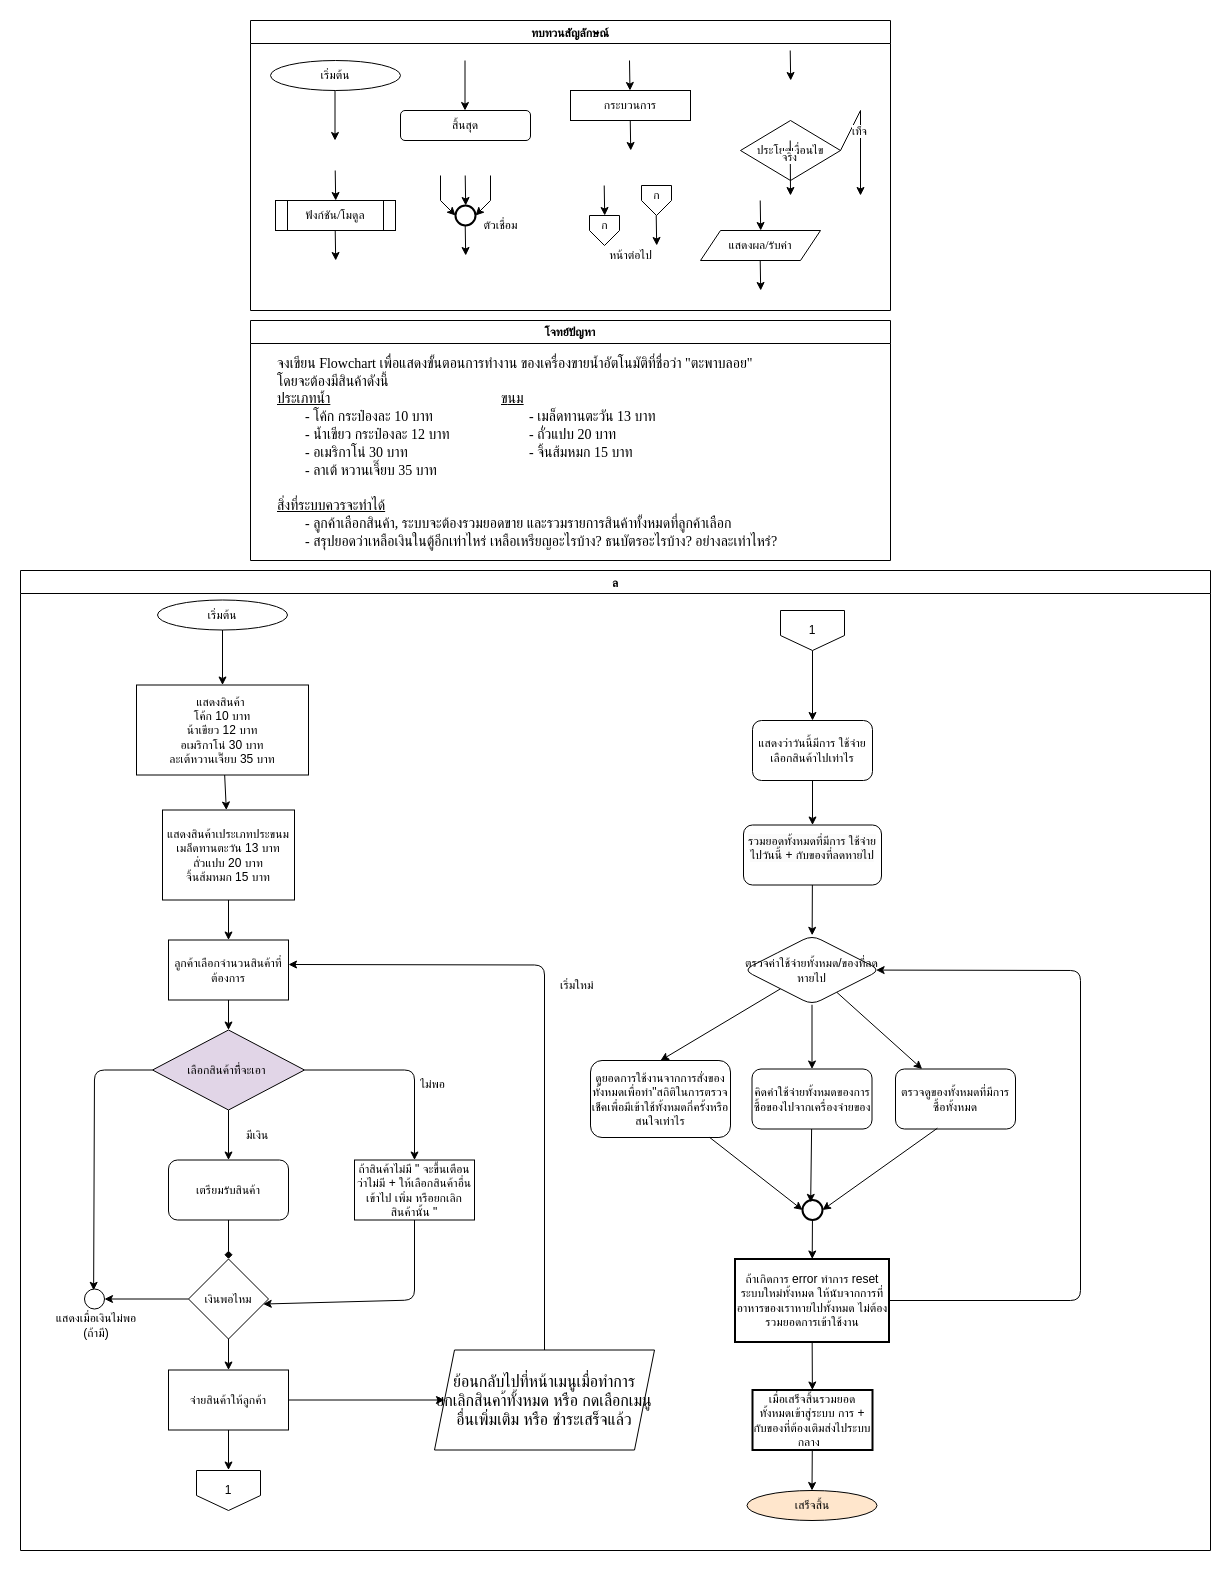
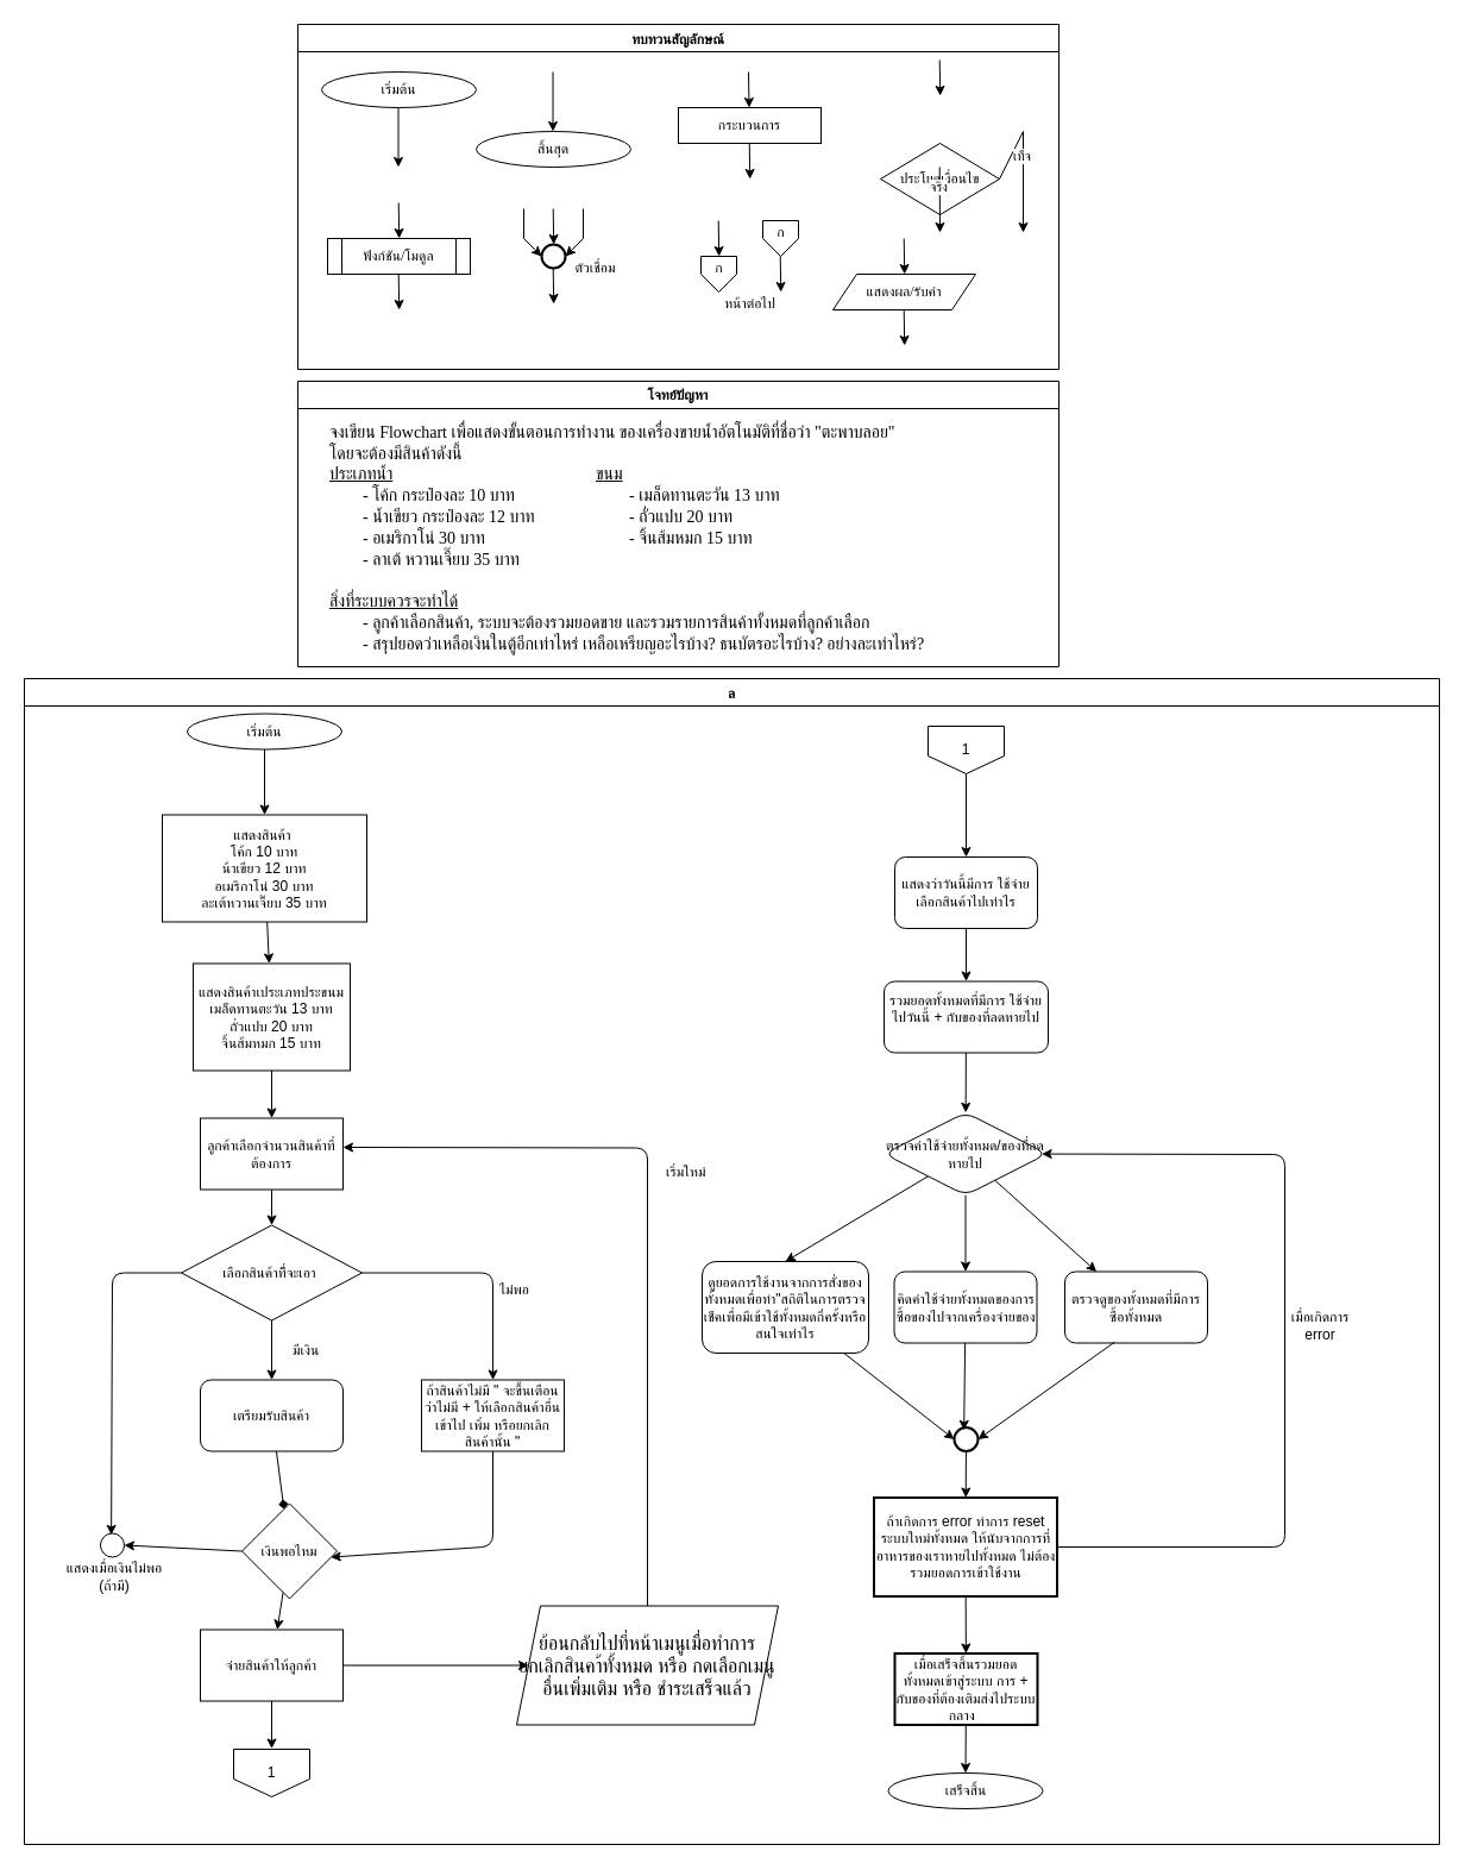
- <mxCell id="5" value="&lt;font face=&quot;Sarabun&quot;&gt;สิ้นสุด&lt;/font&gt;" style="whiteSpace=wrap;html=1;rounded=1;" parent="2" vertex="1"><mxGeometry x="150" y="90" width="130" height="30" as="geometry" /></mxCell>
+ <mxCell id="5" value="&lt;font face=&quot;Sarabun&quot;&gt;สิ้นสุด&lt;/font&gt;" style="ellipse;whiteSpace=wrap;html=1;" parent="2" vertex="1"><mxGeometry x="150" y="90" width="130" height="30" as="geometry" /></mxCell>
- <mxCell id="45" value="เลือกสินค้าทีี่จะเอา&amp;nbsp;" style="rhombus;whiteSpace=wrap;html=1;fillColor=#e1d5e7;" parent="35" vertex="1"><mxGeometry x="132" y="459.5" width="152" height="80" as="geometry" /></mxCell>
+ <mxCell id="45" value="เลือกสินค้าทีี่จะเอา&amp;nbsp;" style="rhombus;whiteSpace=wrap;html=1;" parent="35" vertex="1"><mxGeometry x="132" y="459.5" width="152" height="80" as="geometry" /></mxCell>
+ <mxCell id="90" value="เมื่อเกิดการ error" style="text;html=1;align=center;verticalAlign=middle;whiteSpace=wrap;rounded=0;" parent="35" vertex="1"><mxGeometry x="1060" y="528.5" width="60" height="30" as="geometry" /></mxCell>
- <mxCell id="56" value="เงินพอไหม" style="rhombus;whiteSpace=wrap;html=1;rounded=0;" parent="35" vertex="1"><mxGeometry x="168" y="688.5" width="80" height="80" as="geometry" /></mxCell>
+ <mxCell id="56" value="เงินพอไหม" style="rhombus;whiteSpace=wrap;html=1;rounded=0;" parent="35" vertex="1"><mxGeometry x="183" y="693.5" width="80" height="80" as="geometry" /></mxCell>
- <mxCell id="89" value="&lt;font face=&quot;Sarabun&quot;&gt;เสร็จสิ้น&lt;/font&gt;" style="ellipse;whiteSpace=wrap;html=1;fillColor=#ffe6cc;" parent="35" vertex="1"><mxGeometry x="726.5" y="920" width="130" height="30" as="geometry" /></mxCell>
+ <mxCell id="89" value="&lt;font face=&quot;Sarabun&quot;&gt;เสร็จสิ้น&lt;/font&gt;" style="ellipse;whiteSpace=wrap;html=1;" parent="35" vertex="1"><mxGeometry x="726.5" y="920" width="130" height="30" as="geometry" /></mxCell>
